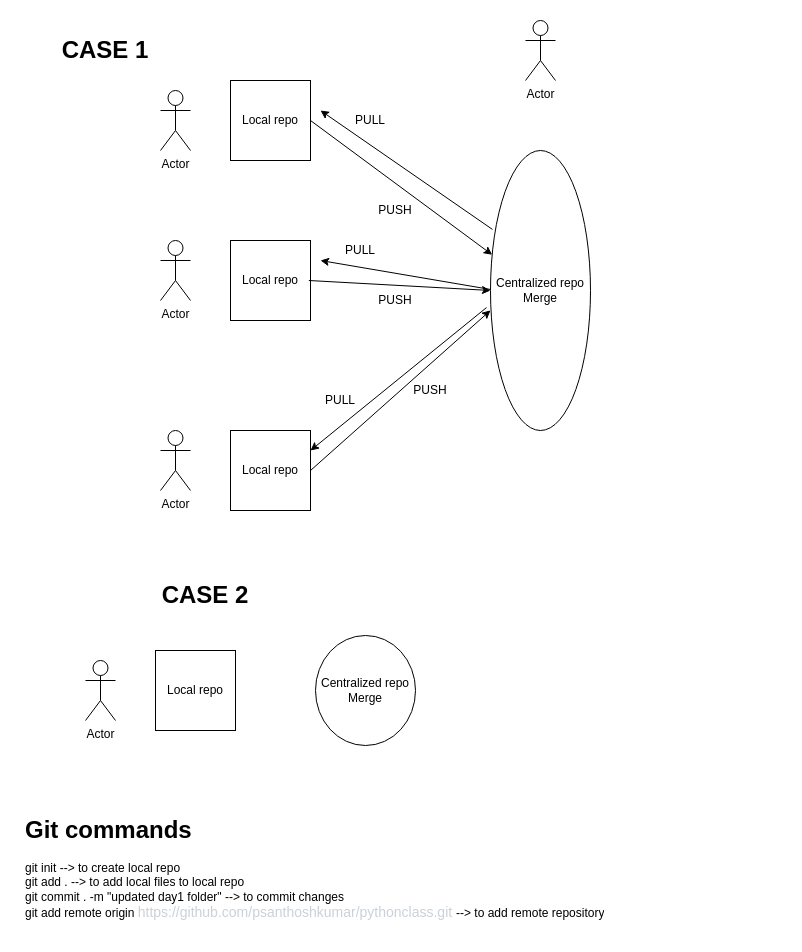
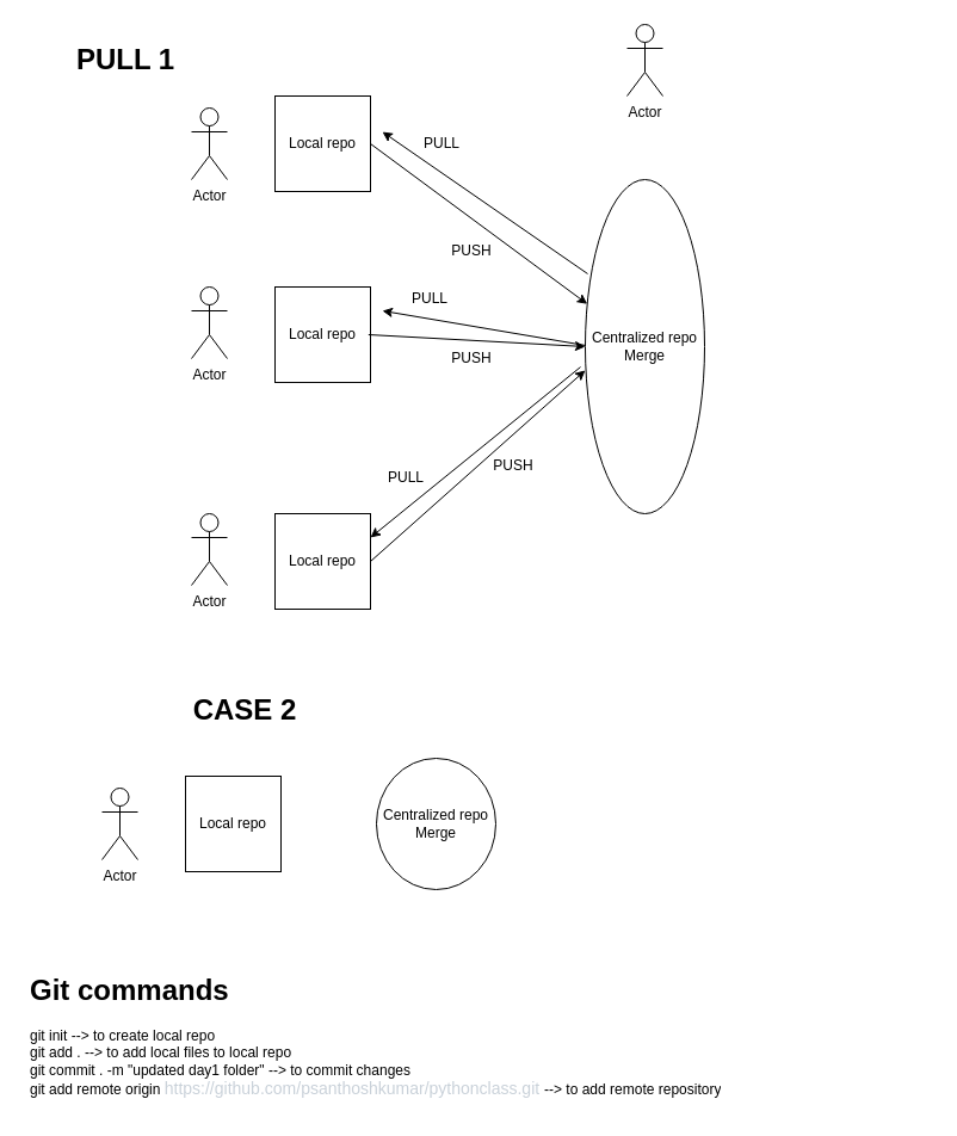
- <mxCell id="22" value="&lt;b&gt;&lt;font style=&quot;font-size: 24px&quot;&gt;CASE 1&lt;/font&gt;&lt;/b&gt;" style="text;html=1;strokeColor=none;fillColor=none;align=center;verticalAlign=middle;whiteSpace=wrap;rounded=0;" vertex="1" parent="1"><mxGeometry x="60" y="40" width="90" height="20" as="geometry" /></mxCell>
+ <mxCell id="22" value="&lt;b&gt;&lt;font style=&quot;font-size: 24px&quot;&gt;PULL 1&lt;/font&gt;&lt;/b&gt;" style="text;html=1;strokeColor=none;fillColor=none;align=center;verticalAlign=middle;whiteSpace=wrap;rounded=0;" vertex="1" parent="1"><mxGeometry x="60" y="40" width="90" height="20" as="geometry" /></mxCell>
